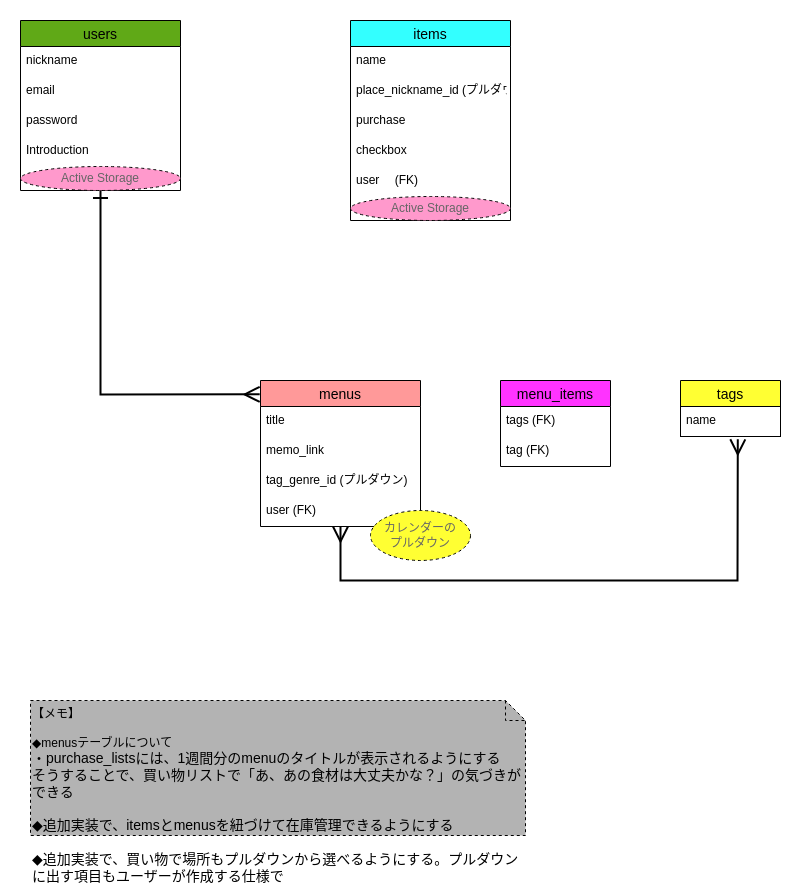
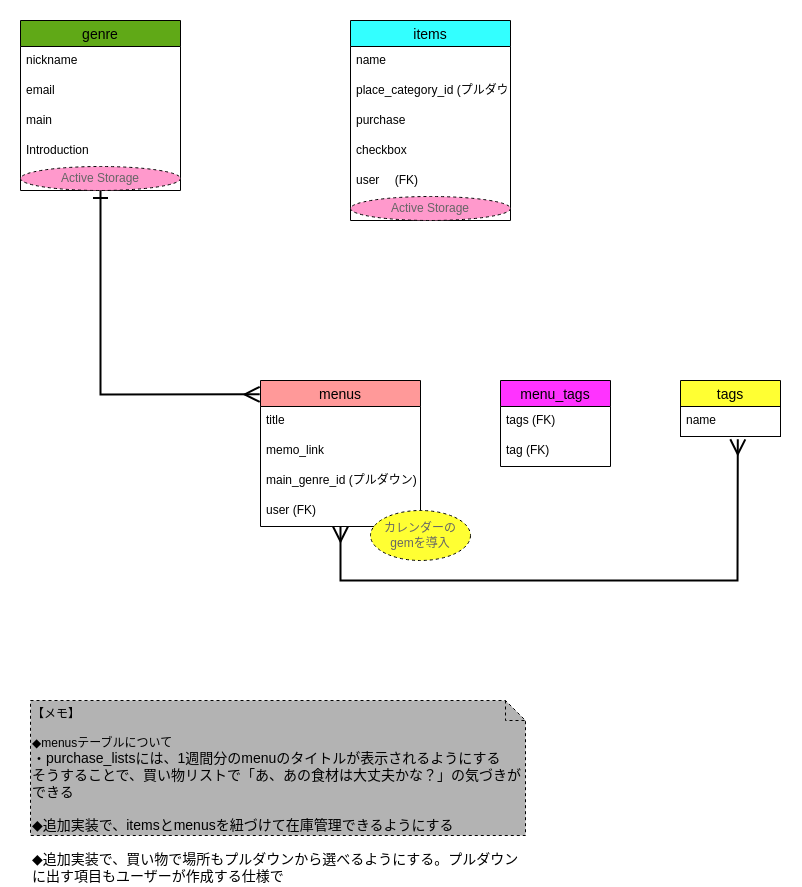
- <mxCell id="2" value="users" style="swimlane;fontStyle=0;childLayout=stackLayout;horizontal=1;startSize=26;horizontalStack=0;resizeParent=1;resizeParentMax=0;resizeLast=0;collapsible=1;marginBottom=0;align=center;fontSize=14;rounded=0;swimlaneLine=1;glass=0;shadow=0;fillColor=#60A917;fontColor=#000000;" parent="1" vertex="1"><mxGeometry x="20" y="20" width="160" height="170" as="geometry" /></mxCell>
+ <mxCell id="2" value="genre" style="swimlane;fontStyle=0;childLayout=stackLayout;horizontal=1;startSize=26;horizontalStack=0;resizeParent=1;resizeParentMax=0;resizeLast=0;collapsible=1;marginBottom=0;align=center;fontSize=14;rounded=0;swimlaneLine=1;glass=0;shadow=0;fillColor=#60A917;fontColor=#000000;" parent="1" vertex="1"><mxGeometry x="20" y="20" width="160" height="170" as="geometry" /></mxCell>
- <mxCell id="10" value="place_nickname_id (プルダウン)" style="text;strokeColor=none;fillColor=none;spacingLeft=4;spacingRight=4;overflow=hidden;rotatable=0;points=[[0,0.5],[1,0.5]];portConstraint=eastwest;fontSize=12;" parent="8" vertex="1"><mxGeometry y="56" width="160" height="30" as="geometry" /></mxCell>
+ <mxCell id="10" value="place_category_id (プルダウン)" style="text;strokeColor=none;fillColor=none;spacingLeft=4;spacingRight=4;overflow=hidden;rotatable=0;points=[[0,0.5],[1,0.5]];portConstraint=eastwest;fontSize=12;" parent="8" vertex="1"><mxGeometry y="56" width="160" height="30" as="geometry" /></mxCell>
- <mxCell id="5" value="password" style="text;strokeColor=none;fillColor=none;spacingLeft=4;spacingRight=4;overflow=hidden;rotatable=0;points=[[0,0.5],[1,0.5]];portConstraint=eastwest;fontSize=12;" parent="2" vertex="1"><mxGeometry y="86" width="160" height="30" as="geometry" /></mxCell>
+ <mxCell id="5" value="main" style="text;strokeColor=none;fillColor=none;spacingLeft=4;spacingRight=4;overflow=hidden;rotatable=0;points=[[0,0.5],[1,0.5]];portConstraint=eastwest;fontSize=12;" parent="2" vertex="1"><mxGeometry y="86" width="160" height="30" as="geometry" /></mxCell>
- <mxCell id="25" value="menu_items" style="swimlane;fontStyle=0;childLayout=stackLayout;horizontal=1;startSize=26;horizontalStack=0;resizeParent=1;resizeParentMax=0;resizeLast=0;collapsible=1;marginBottom=0;align=center;fontSize=14;rounded=0;swimlaneLine=1;glass=0;shadow=0;fillColor=#FF33FF;fontColor=#000000;" parent="1" vertex="1"><mxGeometry x="500" y="380" width="110" height="86" as="geometry" /></mxCell>
+ <mxCell id="25" value="menu_tags" style="swimlane;fontStyle=0;childLayout=stackLayout;horizontal=1;startSize=26;horizontalStack=0;resizeParent=1;resizeParentMax=0;resizeLast=0;collapsible=1;marginBottom=0;align=center;fontSize=14;rounded=0;swimlaneLine=1;glass=0;shadow=0;fillColor=#FF33FF;fontColor=#000000;" parent="1" vertex="1"><mxGeometry x="500" y="380" width="110" height="86" as="geometry" /></mxCell>
- <mxCell id="18" value="tag_genre_id (プルダウン)" style="text;strokeColor=none;fillColor=none;spacingLeft=4;spacingRight=4;overflow=hidden;rotatable=0;points=[[0,0.5],[1,0.5]];portConstraint=eastwest;fontSize=12;" parent="15" vertex="1"><mxGeometry y="86" width="160" height="30" as="geometry" /></mxCell>
+ <mxCell id="18" value="main_genre_id (プルダウン)" style="text;strokeColor=none;fillColor=none;spacingLeft=4;spacingRight=4;overflow=hidden;rotatable=0;points=[[0,0.5],[1,0.5]];portConstraint=eastwest;fontSize=12;" parent="15" vertex="1"><mxGeometry y="86" width="160" height="30" as="geometry" /></mxCell>
- <mxCell id="21" value="カレンダーの&lt;br&gt;プルダウン" style="ellipse;whiteSpace=wrap;html=1;align=center;rounded=0;shadow=0;glass=0;dashed=1;sketch=0;strokeColor=#000000;strokeWidth=1;fontColor=#666666;fillColor=#FFFF33;gradientColor=none;" parent="1" vertex="1"><mxGeometry x="370" y="510" width="100" height="50" as="geometry" /></mxCell>
+ <mxCell id="21" value="カレンダーの&lt;br&gt;gemを導入" style="ellipse;whiteSpace=wrap;html=1;align=center;rounded=0;shadow=0;glass=0;dashed=1;sketch=0;strokeColor=#000000;strokeWidth=1;fontColor=#666666;fillColor=#FFFF33;gradientColor=none;" parent="1" vertex="1"><mxGeometry x="370" y="510" width="100" height="50" as="geometry" /></mxCell>
